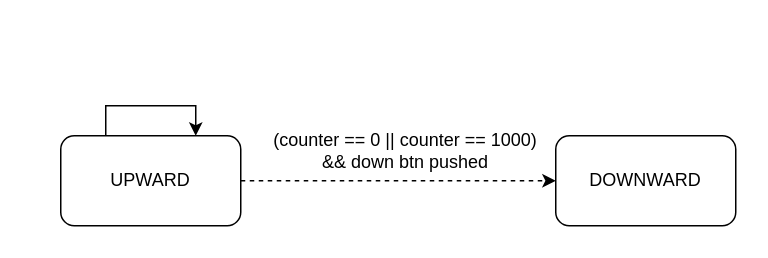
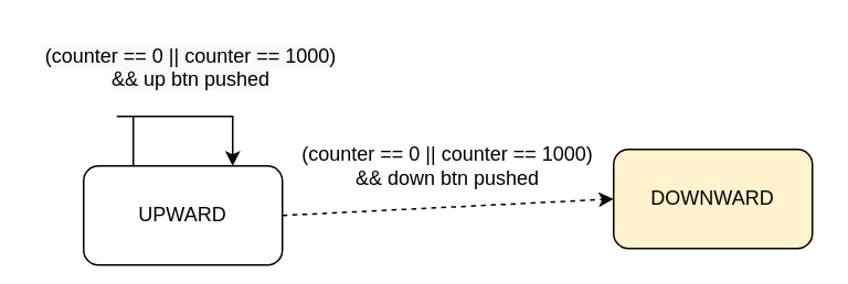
+ <mxCell id="7" value="&lt;span style=&quot;color: rgb(0 , 0 , 0) ; font-family: &amp;#34;helvetica&amp;#34; ; font-size: 12px ; font-style: normal ; font-weight: 400 ; letter-spacing: normal ; text-indent: 0px ; text-transform: none ; word-spacing: 0px ; background-color: rgb(248 , 249 , 250) ; display: inline ; float: none&quot;&gt;(counter == 0 || counter == 1000)&lt;/span&gt;&lt;br style=&quot;color: rgb(0 , 0 , 0) ; font-family: &amp;#34;helvetica&amp;#34; ; font-size: 12px ; font-style: normal ; font-weight: 400 ; letter-spacing: normal ; text-indent: 0px ; text-transform: none ; word-spacing: 0px ; background-color: rgb(248 , 249 , 250)&quot;&gt;&lt;span style=&quot;color: rgb(0 , 0 , 0) ; font-family: &amp;#34;helvetica&amp;#34; ; font-size: 12px ; font-style: normal ; font-weight: 400 ; letter-spacing: normal ; text-indent: 0px ; text-transform: none ; word-spacing: 0px ; background-color: rgb(248 , 249 , 250) ; display: inline ; float: none&quot;&gt;&amp;amp;&amp;amp; up btn pushed&lt;/span&gt;" style="text;whiteSpace=wrap;html=1;align=center;" vertex="1" parent="1"><mxGeometry x="20" y="20" width="190" height="40" as="geometry" /></mxCell>
- <mxCell id="3" value="UPWARD" style="rounded=1;whiteSpace=wrap;html=1;" vertex="1" parent="1"><mxGeometry x="40" y="90" width="120" height="60" as="geometry" /></mxCell>
+ <mxCell id="3" value="UPWARD" style="rounded=1;whiteSpace=wrap;html=1;" vertex="1" parent="1"><mxGeometry x="50" y="100" width="120" height="60" as="geometry" /></mxCell>
- <mxCell id="4" value="DOWNWARD" style="rounded=1;whiteSpace=wrap;html=1;" vertex="1" parent="1"><mxGeometry x="370" y="90" width="120" height="60" as="geometry" /></mxCell>
+ <mxCell id="4" value="DOWNWARD" style="rounded=1;whiteSpace=wrap;html=1;fillColor=#fff2cc;" vertex="1" parent="1"><mxGeometry x="370" y="90" width="120" height="60" as="geometry" /></mxCell>
